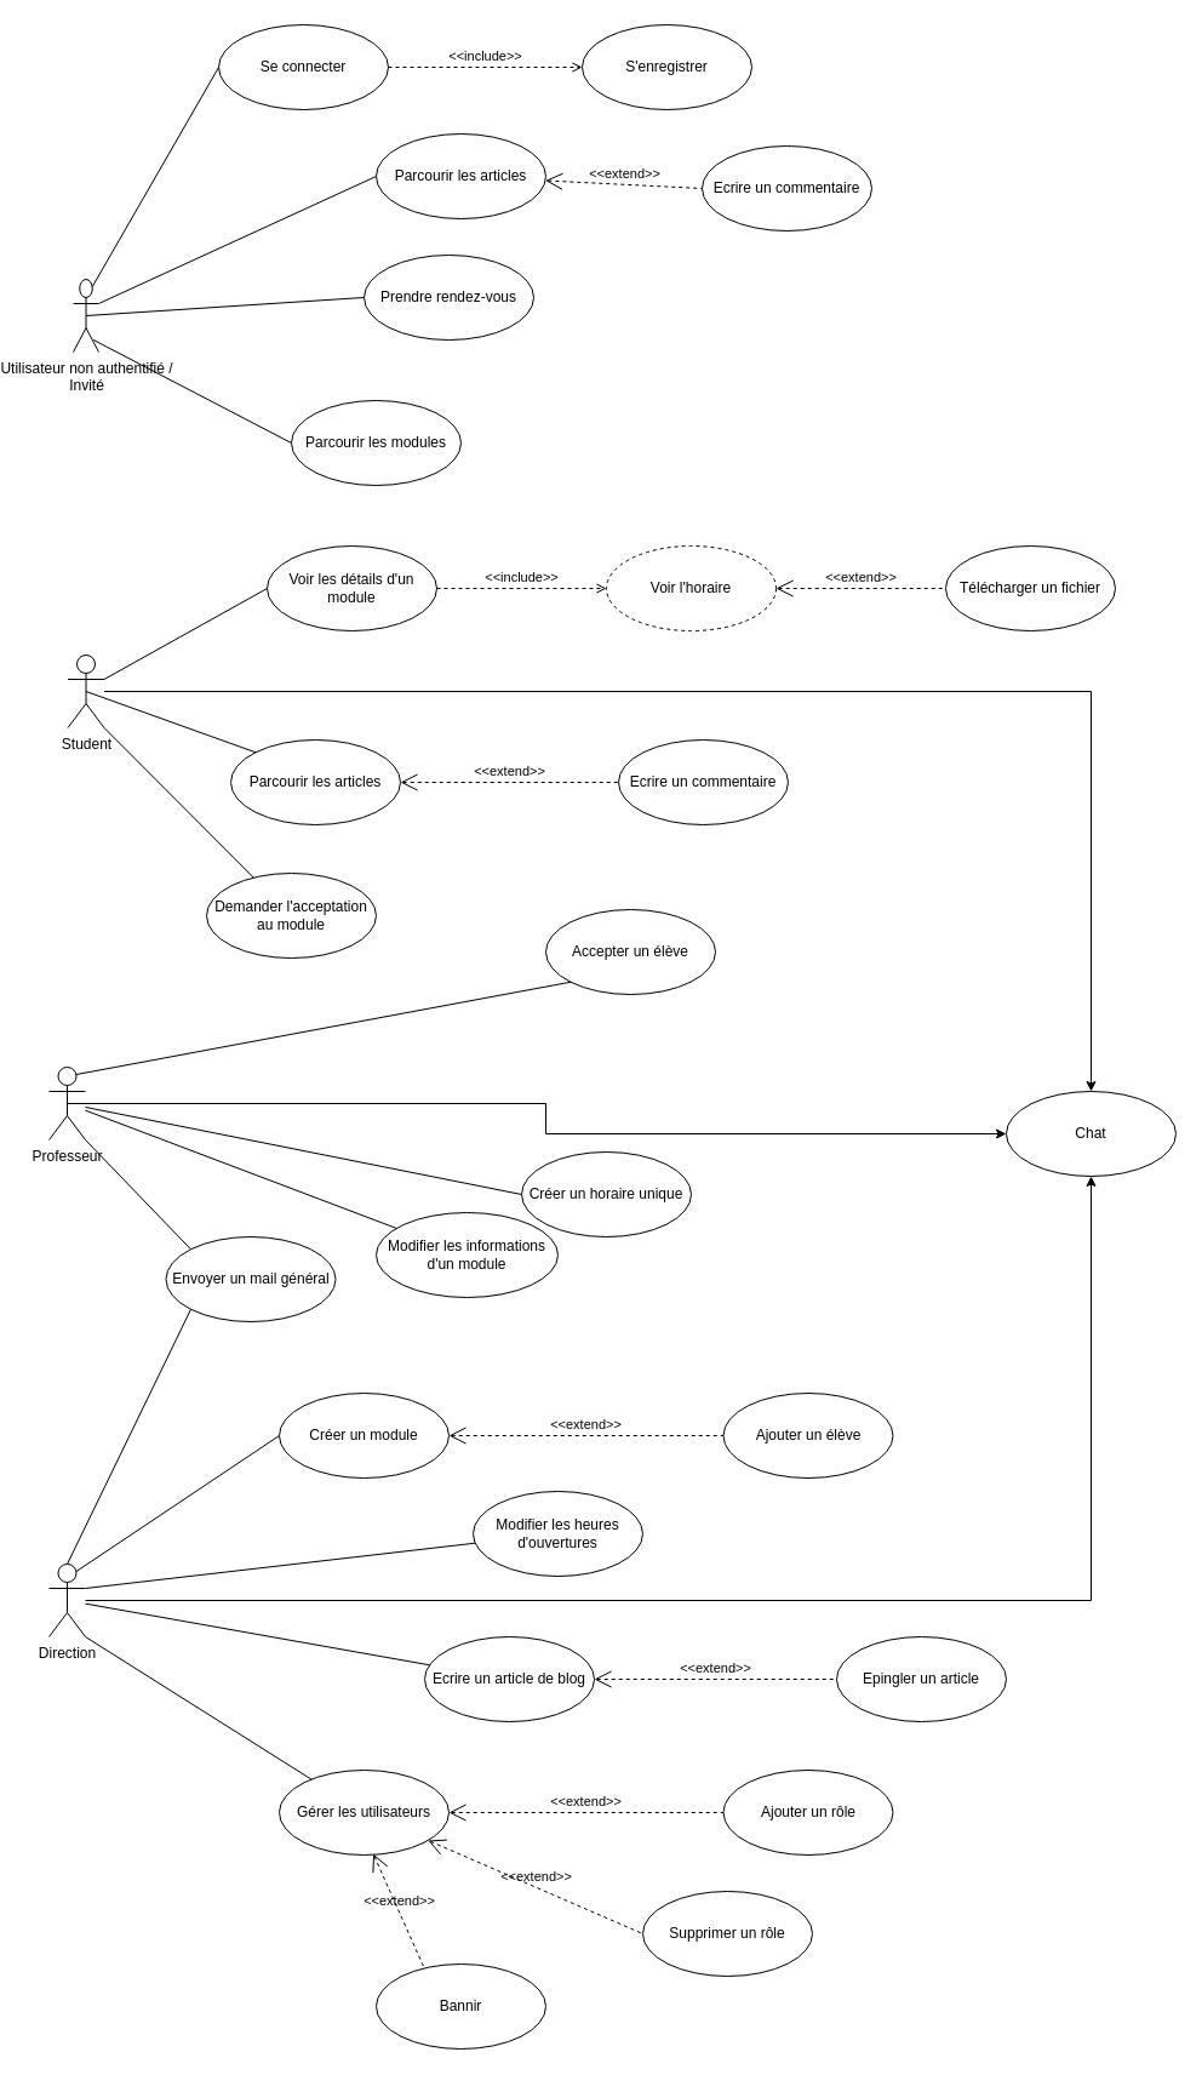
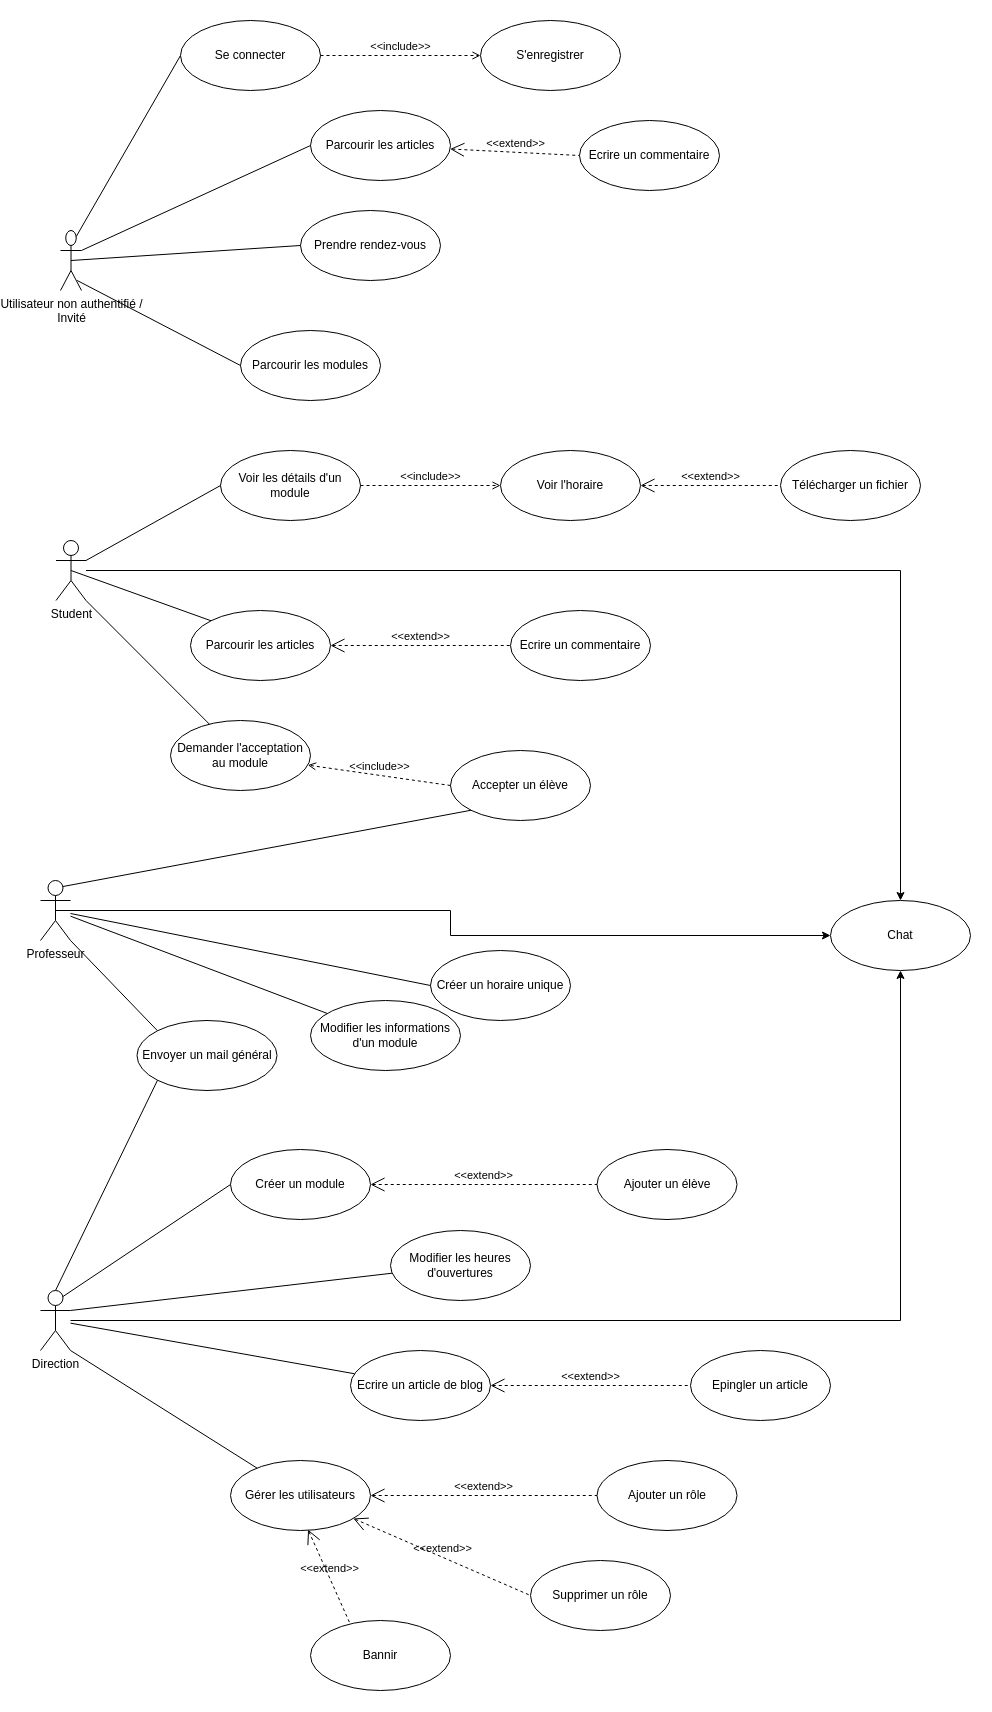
- <mxCell id="22" value="Voir l'horaire" style="ellipse;whiteSpace=wrap;html=1;dashed=1;" vertex="1" parent="1"><mxGeometry x="480" y="450" width="140" height="70" as="geometry" /></mxCell>
+ <mxCell id="22" value="Voir l'horaire" style="ellipse;whiteSpace=wrap;html=1;" vertex="1" parent="1"><mxGeometry x="480" y="450" width="140" height="70" as="geometry" /></mxCell>
+ <mxCell id="25" value="&amp;lt;&amp;lt;include&amp;gt;&amp;gt;" style="edgeStyle=none;html=1;endArrow=open;verticalAlign=bottom;dashed=1;labelBackgroundColor=none;rounded=0;exitX=0;exitY=0.5;exitDx=0;exitDy=0;" edge="1" parent="1" source="21" target="19"><mxGeometry width="160" relative="1" as="geometry"><mxPoint x="600" y="790" as="sourcePoint" /><mxPoint x="760" y="790" as="targetPoint" /></mxGeometry></mxCell>
